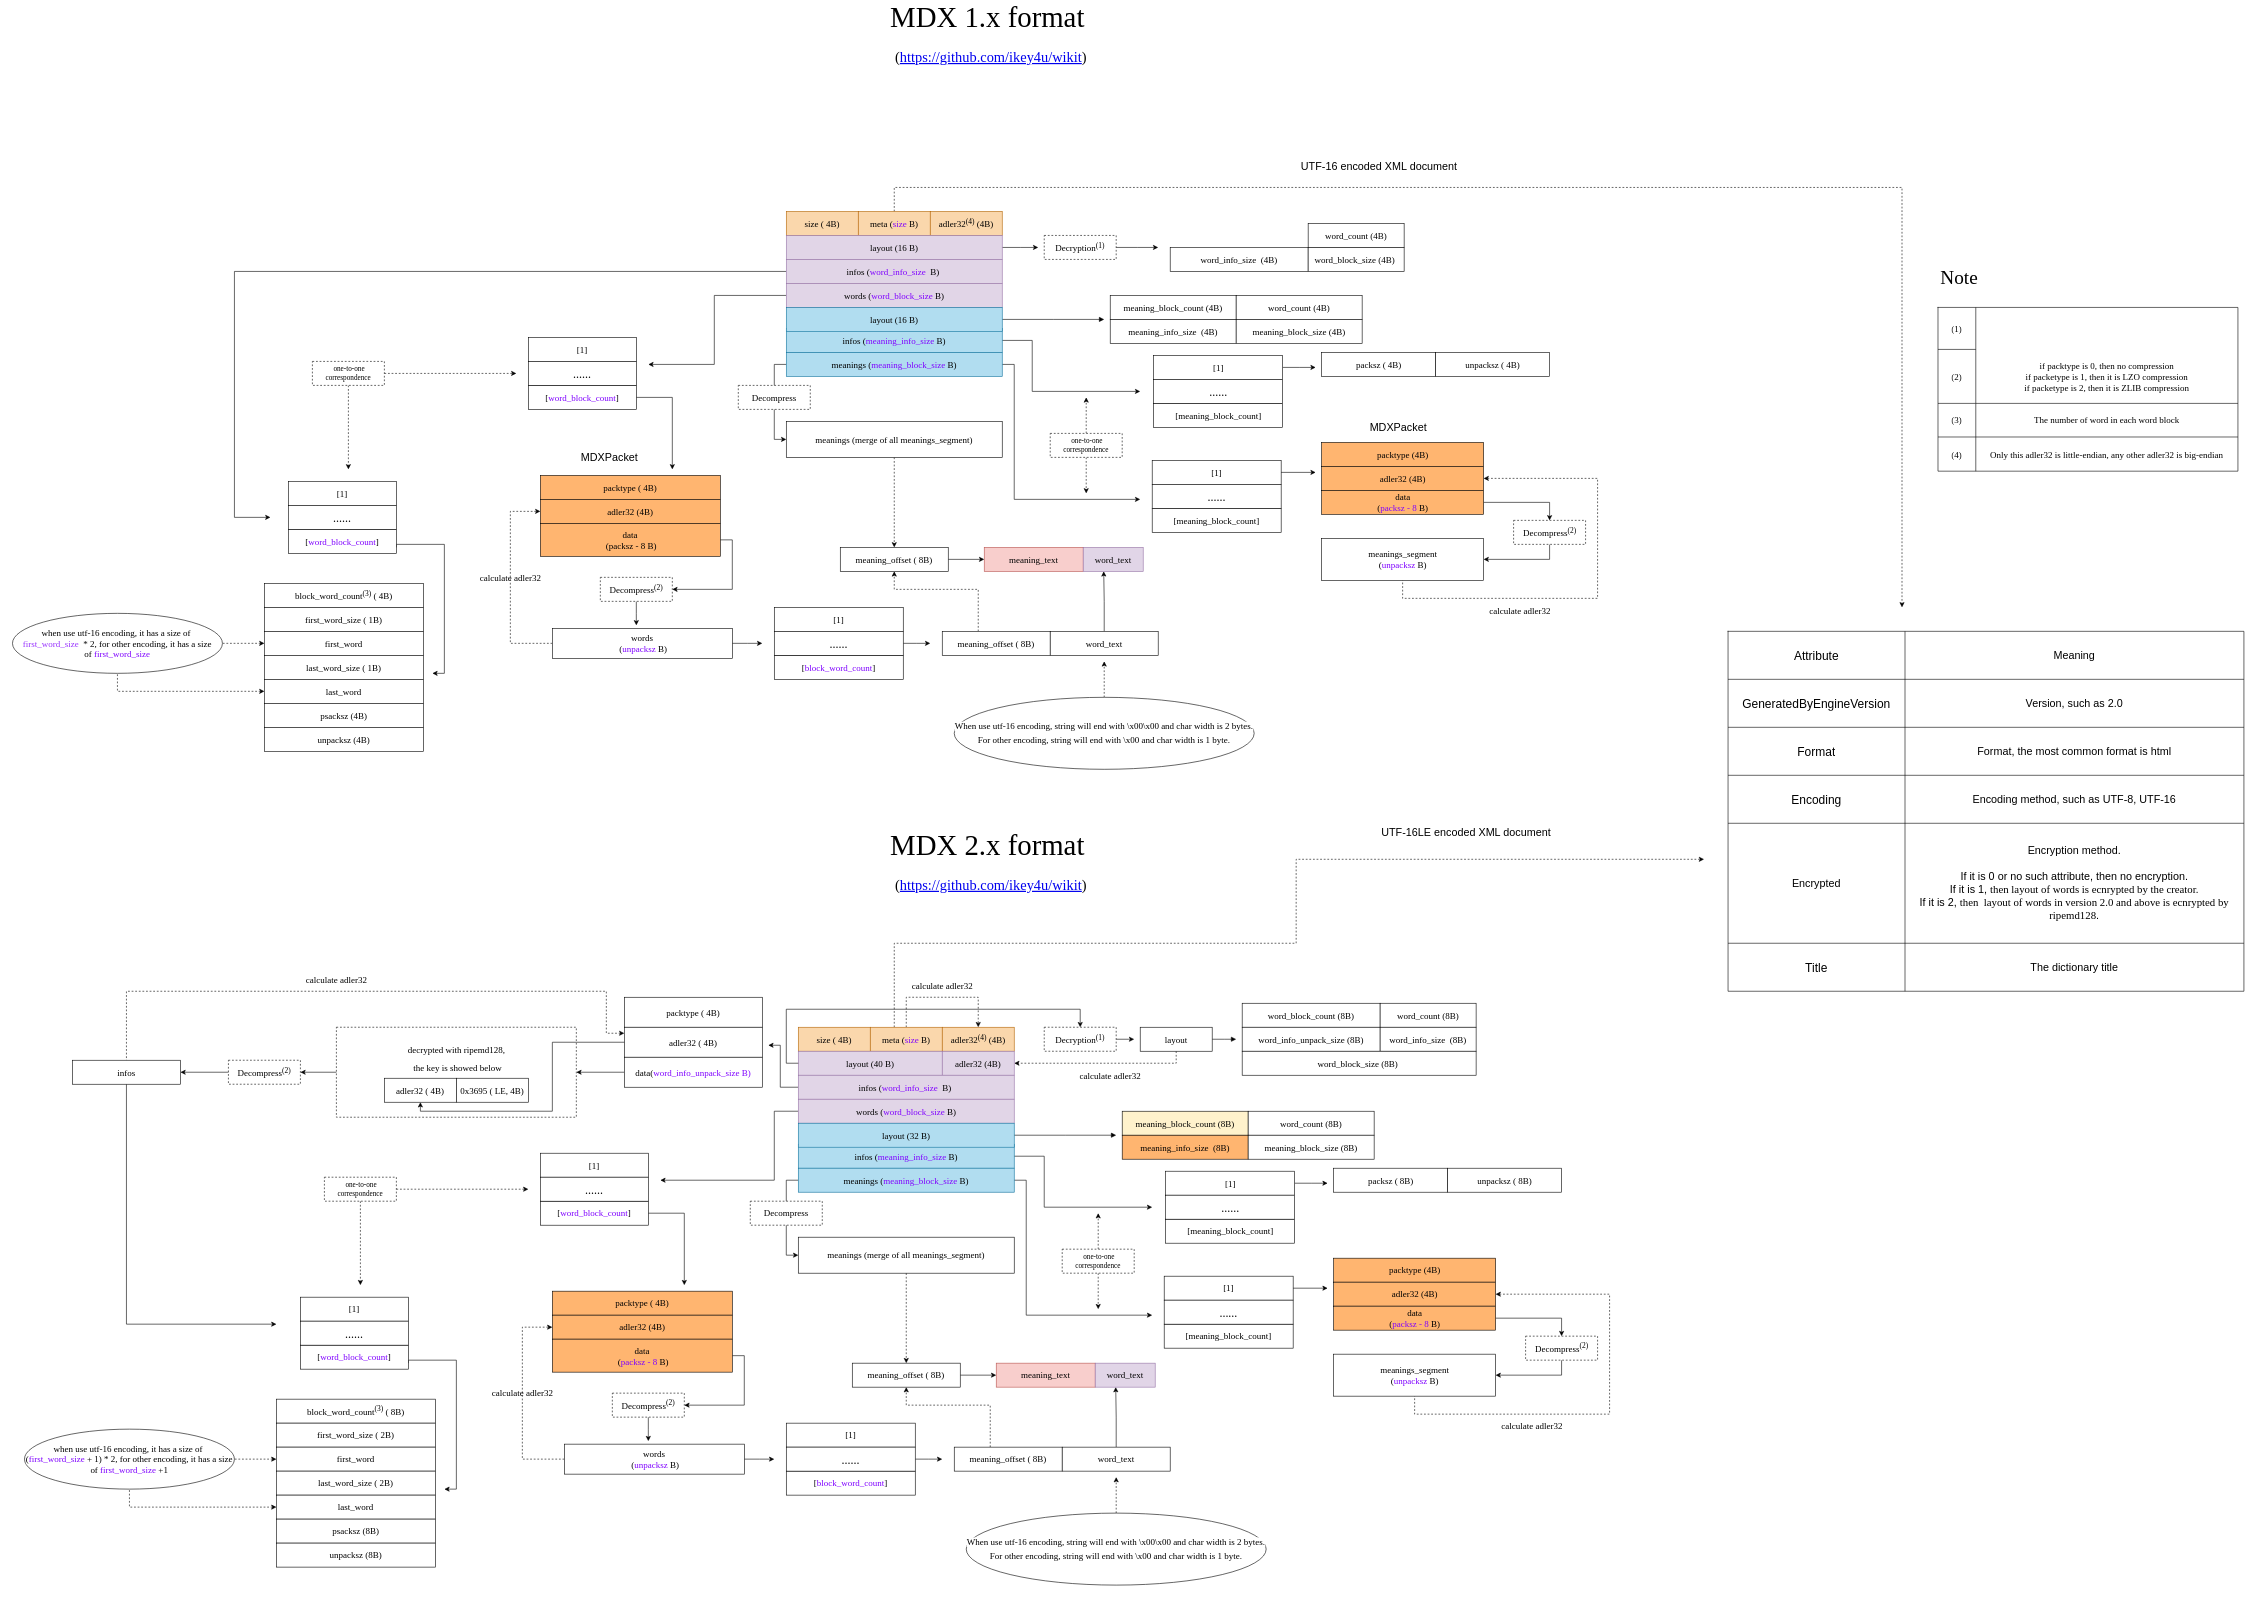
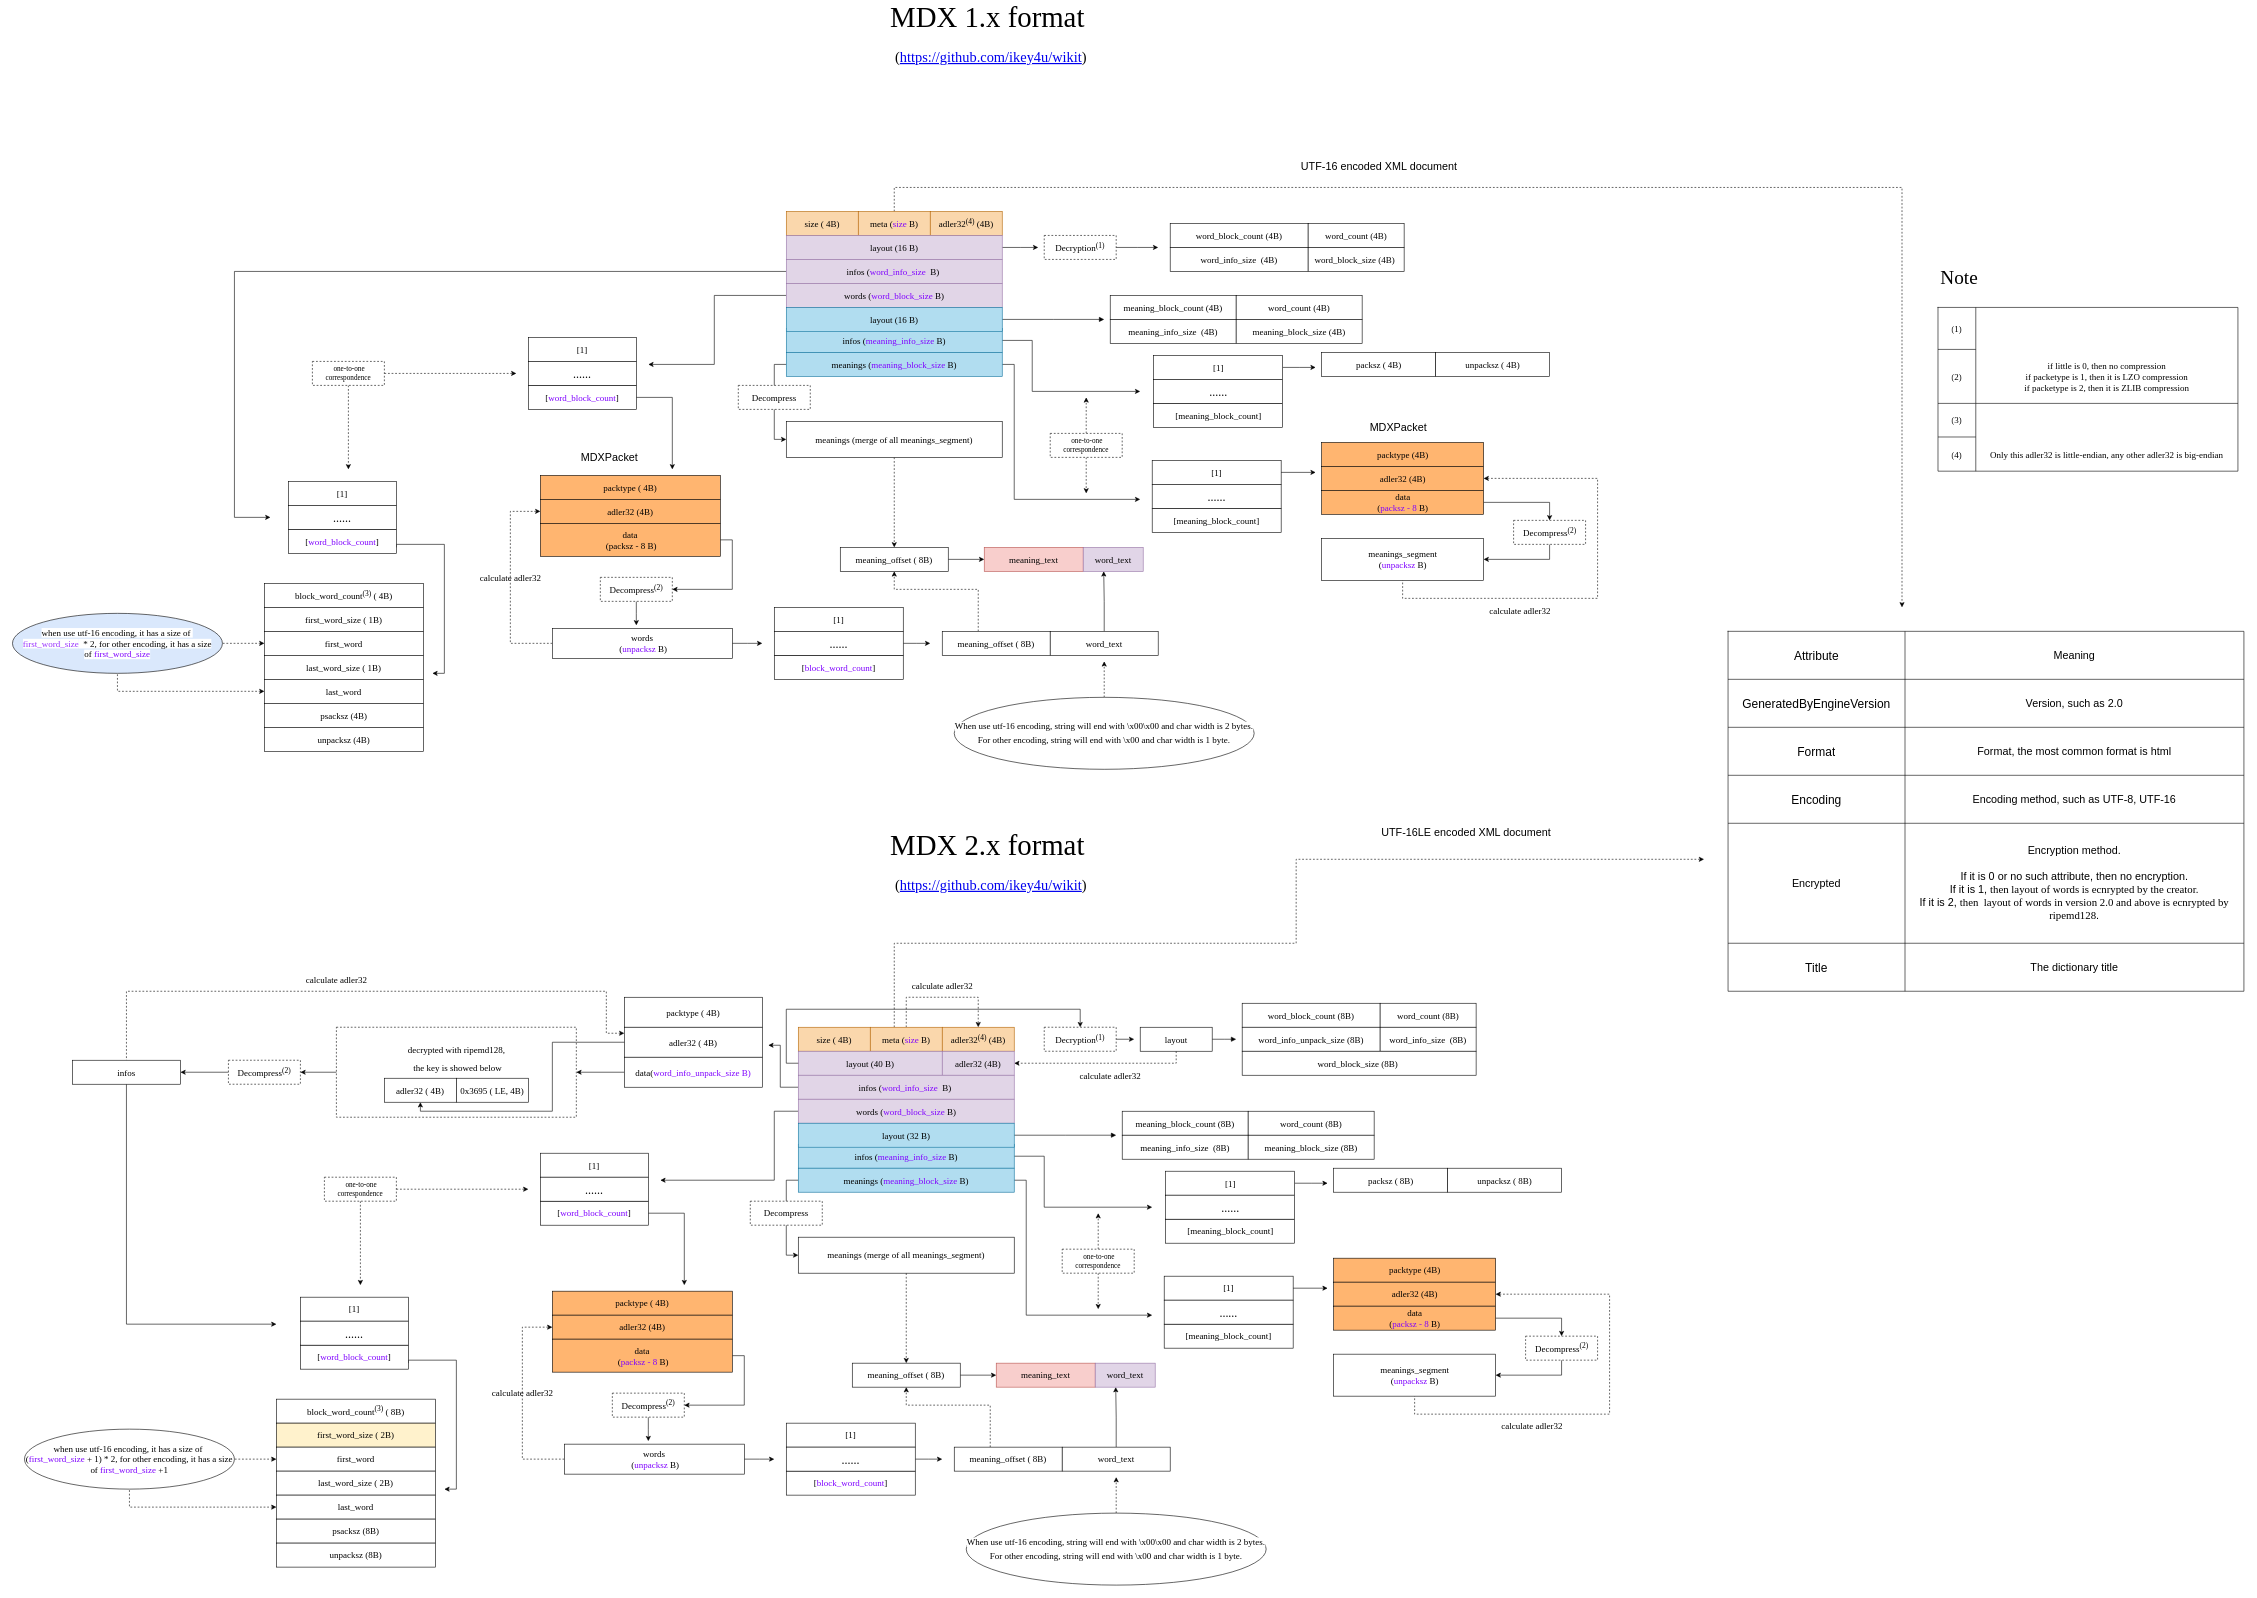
+ <mxCell id="163" value="&lt;span style=&quot;font-size: 15px&quot;&gt;word_block_count (4B)&lt;/span&gt;" style="rounded=0;whiteSpace=wrap;html=1;fontFamily=Source Han Serif;fontSize=15;" parent="1" vertex="1"><mxGeometry x="1950" y="370" width="230" height="40" as="geometry" /></mxCell>
- <mxCell id="149" value="if packtype is 0, then no compression&lt;br&gt;if packetype is 1, then it is LZO compression&lt;br&gt;if packetype is 2, then it is ZLIB compression" style="shape=partialRectangle;html=1;whiteSpace=wrap;connectable=0;overflow=hidden;fillColor=none;top=0;left=0;bottom=0;right=0;fontFamily=Source Han Serif;fontSize=15;" parent="147" vertex="1"><mxGeometry x="63" width="437" height="90" as="geometry" /></mxCell>
+ <mxCell id="149" value="if little is 0, then no compression&lt;br&gt;if packetype is 1, then it is LZO compression&lt;br&gt;if packetype is 2, then it is ZLIB compression" style="shape=partialRectangle;html=1;whiteSpace=wrap;connectable=0;overflow=hidden;fillColor=none;top=0;left=0;bottom=0;right=0;fontFamily=Source Han Serif;fontSize=15;" parent="147" vertex="1"><mxGeometry x="63" width="437" height="90" as="geometry" /></mxCell>
- <mxCell id="152" value="The number of word in each word block" style="shape=partialRectangle;html=1;whiteSpace=wrap;connectable=0;overflow=hidden;fillColor=none;top=0;left=0;bottom=0;right=0;fontFamily=Source Han Serif;fontSize=15;" parent="150" vertex="1"><mxGeometry x="63" width="437" height="56" as="geometry" /></mxCell>
- <mxCell id="199" value="&lt;span style=&quot;color: rgb(0 , 0 , 0) ; font-family: &amp;#34;source han serif&amp;#34; ; font-size: 15px ; font-style: normal ; font-weight: 400 ; letter-spacing: normal ; text-align: center ; text-indent: 0px ; text-transform: none ; word-spacing: 0px ; background-color: rgb(255 , 255 , 255) ; display: inline ; float: none&quot;&gt;when use utf-16 encoding, it has a size of&amp;nbsp; &lt;/span&gt;&lt;font color=&quot;#9933ff&quot;&gt;&lt;span style=&quot;font-family: &amp;#34;source han serif&amp;#34; ; font-size: 15px ; font-style: normal ; font-weight: 400 ; letter-spacing: normal ; text-align: center ; text-indent: 0px ; text-transform: none ; word-spacing: 0px ; background-color: rgb(255 , 255 , 255) ; display: inline ; float: none&quot;&gt;first_word&lt;/span&gt;&lt;span style=&quot;font-family: &amp;#34;source han serif&amp;#34; ; font-size: 15px ; font-style: normal ; font-weight: 400 ; letter-spacing: normal ; text-align: center ; text-indent: 0px ; text-transform: none ; word-spacing: 0px ; background-color: rgb(255 , 255 , 255) ; display: inline ; float: none&quot;&gt;_size&lt;/span&gt;&lt;/font&gt;&lt;span style=&quot;color: rgb(0 , 0 , 0) ; font-family: &amp;#34;source han serif&amp;#34; ; font-size: 15px ; font-style: normal ; font-weight: 400 ; letter-spacing: normal ; text-align: center ; text-indent: 0px ; text-transform: none ; word-spacing: 0px ; background-color: rgb(255 , 255 , 255) ; display: inline ; float: none&quot;&gt;&amp;nbsp; * 2, for other encoding, it has a size of&amp;nbsp;&lt;/span&gt;&lt;span style=&quot;font-family: &amp;#34;source han serif&amp;#34; ; font-size: 15px ; font-style: normal ; font-weight: 400 ; letter-spacing: normal ; text-align: center ; text-indent: 0px ; text-transform: none ; word-spacing: 0px ; background-color: rgb(255 , 255 , 255) ; display: inline ; float: none&quot;&gt;&lt;font color=&quot;#7f00ff&quot;&gt;first_word_size&lt;/font&gt;&lt;/span&gt;" style="ellipse;whiteSpace=wrap;html=1;fontFamily=Source Han Serif;fontSize=15;" parent="1" vertex="1"><mxGeometry x="20" y="1020" width="350" height="100" as="geometry" /></mxCell>
+ <mxCell id="199" value="&lt;span style=&quot;color: rgb(0 , 0 , 0) ; font-family: &amp;#34;source han serif&amp;#34; ; font-size: 15px ; font-style: normal ; font-weight: 400 ; letter-spacing: normal ; text-align: center ; text-indent: 0px ; text-transform: none ; word-spacing: 0px ; background-color: rgb(255 , 255 , 255) ; display: inline ; float: none&quot;&gt;when use utf-16 encoding, it has a size of&amp;nbsp; &lt;/span&gt;&lt;font color=&quot;#9933ff&quot;&gt;&lt;span style=&quot;font-family: &amp;#34;source han serif&amp;#34; ; font-size: 15px ; font-style: normal ; font-weight: 400 ; letter-spacing: normal ; text-align: center ; text-indent: 0px ; text-transform: none ; word-spacing: 0px ; background-color: rgb(255 , 255 , 255) ; display: inline ; float: none&quot;&gt;first_word&lt;/span&gt;&lt;span style=&quot;font-family: &amp;#34;source han serif&amp;#34; ; font-size: 15px ; font-style: normal ; font-weight: 400 ; letter-spacing: normal ; text-align: center ; text-indent: 0px ; text-transform: none ; word-spacing: 0px ; background-color: rgb(255 , 255 , 255) ; display: inline ; float: none&quot;&gt;_size&lt;/span&gt;&lt;/font&gt;&lt;span style=&quot;color: rgb(0 , 0 , 0) ; font-family: &amp;#34;source han serif&amp;#34; ; font-size: 15px ; font-style: normal ; font-weight: 400 ; letter-spacing: normal ; text-align: center ; text-indent: 0px ; text-transform: none ; word-spacing: 0px ; background-color: rgb(255 , 255 , 255) ; display: inline ; float: none&quot;&gt;&amp;nbsp; * 2, for other encoding, it has a size of&amp;nbsp;&lt;/span&gt;&lt;span style=&quot;font-family: &amp;#34;source han serif&amp;#34; ; font-size: 15px ; font-style: normal ; font-weight: 400 ; letter-spacing: normal ; text-align: center ; text-indent: 0px ; text-transform: none ; word-spacing: 0px ; background-color: rgb(255 , 255 , 255) ; display: inline ; float: none&quot;&gt;&lt;font color=&quot;#7f00ff&quot;&gt;first_word_size&lt;/font&gt;&lt;/span&gt;" style="ellipse;whiteSpace=wrap;html=1;fontFamily=Source Han Serif;fontSize=15;fillColor=#dae8fc;" parent="1" vertex="1"><mxGeometry x="20" y="1020" width="350" height="100" as="geometry" /></mxCell>
- <mxCell id="23" value="&lt;span style=&quot;font-size: 15px&quot;&gt;meaning_block_count (8B)&lt;/span&gt;" style="rounded=0;whiteSpace=wrap;html=1;fontFamily=Source Han Serif;fillColor=#fff2cc;" parent="1" vertex="1"><mxGeometry x="1870" y="1850" width="210" height="40" as="geometry" /></mxCell>
+ <mxCell id="23" value="&lt;span style=&quot;font-size: 15px&quot;&gt;meaning_block_count (8B)&lt;/span&gt;" style="rounded=0;whiteSpace=wrap;html=1;fontFamily=Source Han Serif;" parent="1" vertex="1"><mxGeometry x="1870" y="1850" width="210" height="40" as="geometry" /></mxCell>
- <mxCell id="25" value="&lt;span style=&quot;font-size: 15px&quot;&gt;meaning_info_size&amp;nbsp; (8B)&lt;/span&gt;" style="rounded=0;whiteSpace=wrap;html=1;fontFamily=Source Han Serif;fillColor=#ffb570;" parent="1" vertex="1"><mxGeometry x="1870" y="1890" width="210" height="40" as="geometry" /></mxCell>
+ <mxCell id="25" value="&lt;span style=&quot;font-size: 15px&quot;&gt;meaning_info_size&amp;nbsp; (8B)&lt;/span&gt;" style="rounded=0;whiteSpace=wrap;html=1;fontFamily=Source Han Serif;" parent="1" vertex="1"><mxGeometry x="1870" y="1890" width="210" height="40" as="geometry" /></mxCell>
- <mxCell id="61" value="&lt;font style=&quot;font-size: 15px&quot;&gt;first_word_size ( 2B)&lt;/font&gt;" style="rounded=0;whiteSpace=wrap;html=1;fontFamily=Source Han Serif;" parent="1" vertex="1"><mxGeometry x="460" y="2370" width="265" height="40" as="geometry" /></mxCell>
+ <mxCell id="61" value="&lt;font style=&quot;font-size: 15px&quot;&gt;first_word_size ( 2B)&lt;/font&gt;" style="rounded=0;whiteSpace=wrap;html=1;fontFamily=Source Han Serif;fillColor=#fff2cc;" parent="1" vertex="1"><mxGeometry x="460" y="2370" width="265" height="40" as="geometry" /></mxCell>
